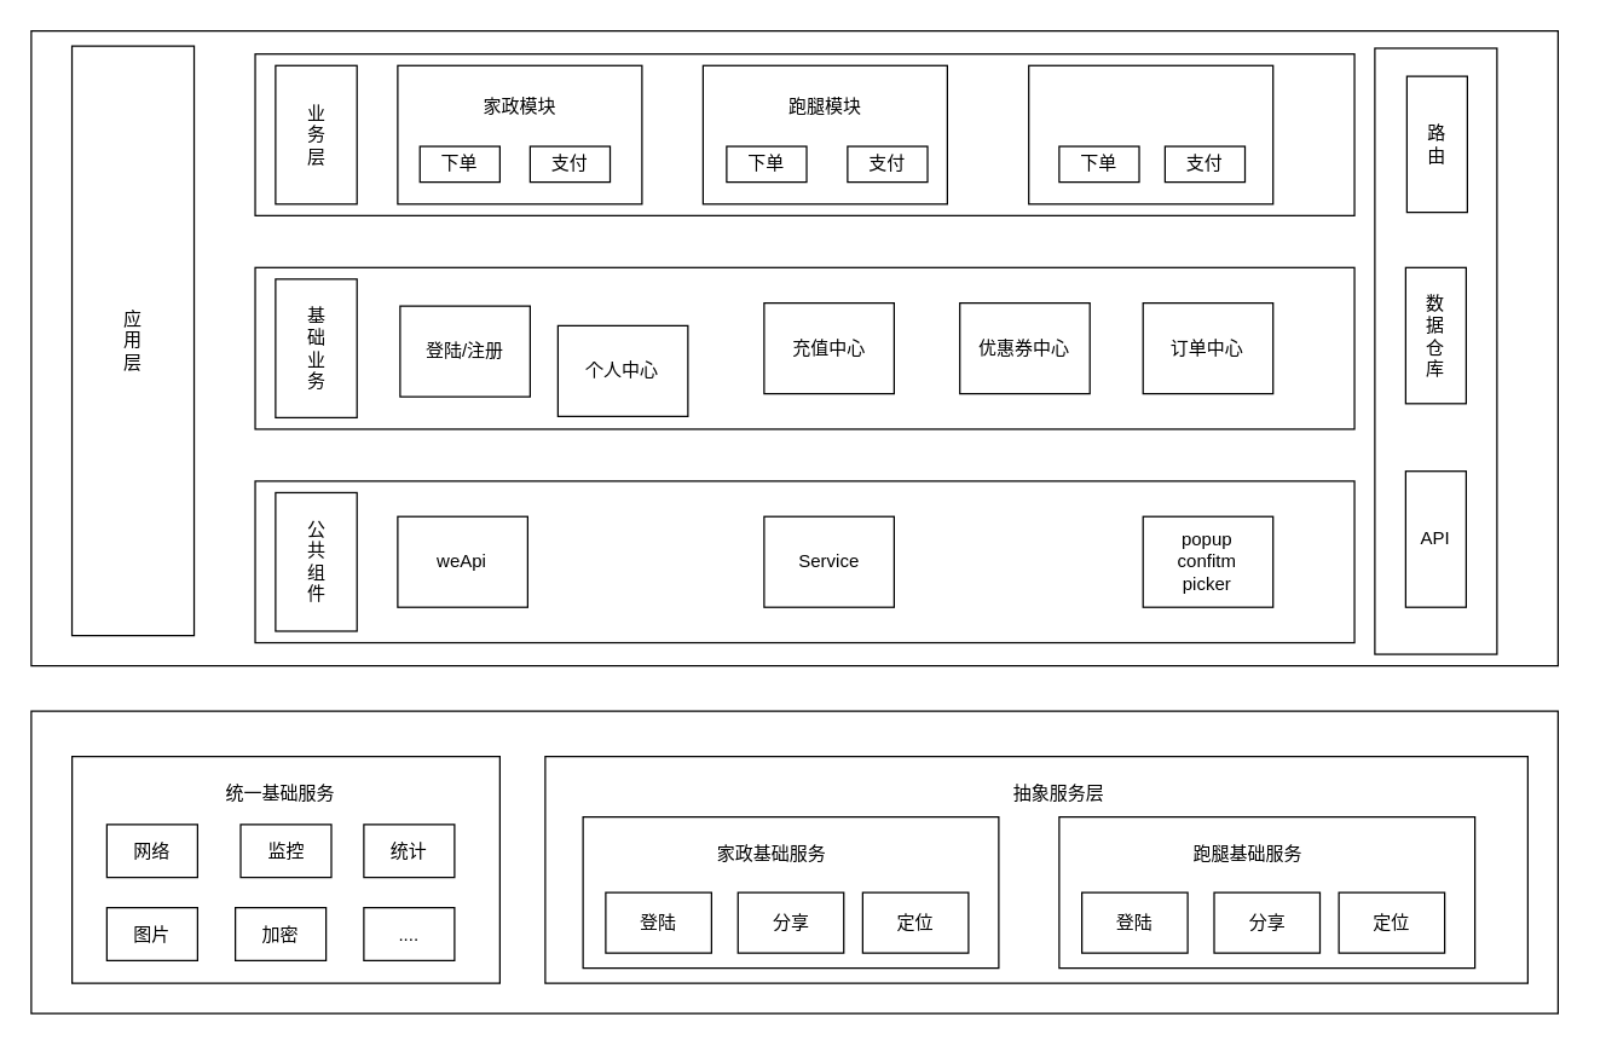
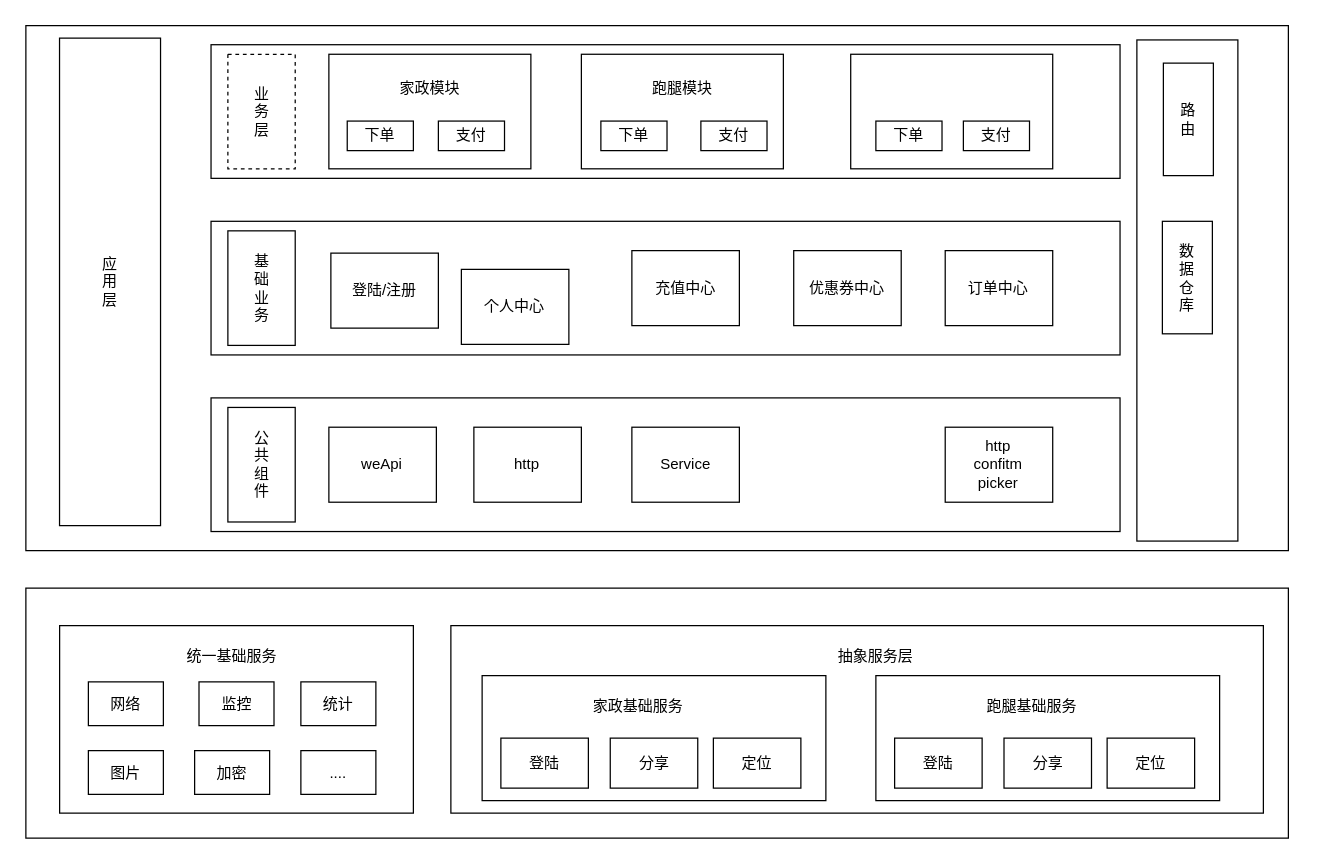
- <mxCell id="9" value="业&lt;br&gt;务&lt;br&gt;层" style="rounded=0;whiteSpace=wrap;html=1;" vertex="1" parent="2"><mxGeometry x="161.6" y="22.909" width="53.867" height="91.636" as="geometry" /></mxCell>
+ <mxCell id="9" value="业&lt;br&gt;务&lt;br&gt;层" style="rounded=0;whiteSpace=wrap;html=1;dashed=1;" vertex="1" parent="2"><mxGeometry x="161.6" y="22.909" width="53.867" height="91.636" as="geometry" /></mxCell>
- <mxCell id="34" value="API" style="rounded=0;whiteSpace=wrap;html=1;" vertex="1" parent="2"><mxGeometry x="909.2" y="291.27" width="40" height="90" as="geometry" /></mxCell>
- <mxCell id="31" value="popup&lt;br&gt;confitm&lt;br&gt;picker" style="rounded=0;whiteSpace=wrap;html=1;" vertex="1" parent="2"><mxGeometry x="735.47" y="321.27" width="86" height="60" as="geometry" /></mxCell>
+ <mxCell id="31" value="http&lt;br&gt;confitm&lt;br&gt;picker" style="rounded=0;whiteSpace=wrap;html=1;" vertex="1" parent="2"><mxGeometry x="735.47" y="321.27" width="86" height="60" as="geometry" /></mxCell>
+ <mxCell id="29" value="http" style="rounded=0;whiteSpace=wrap;html=1;" vertex="1" parent="2"><mxGeometry x="358.4" y="321.27" width="86" height="60" as="geometry" /></mxCell>
